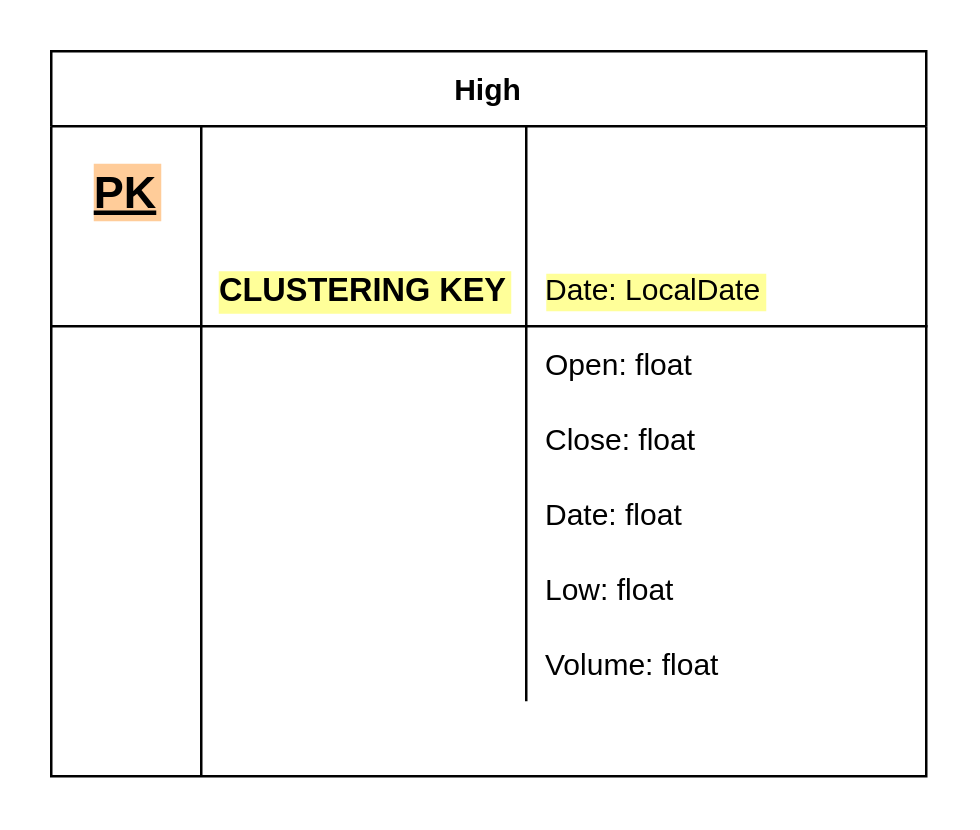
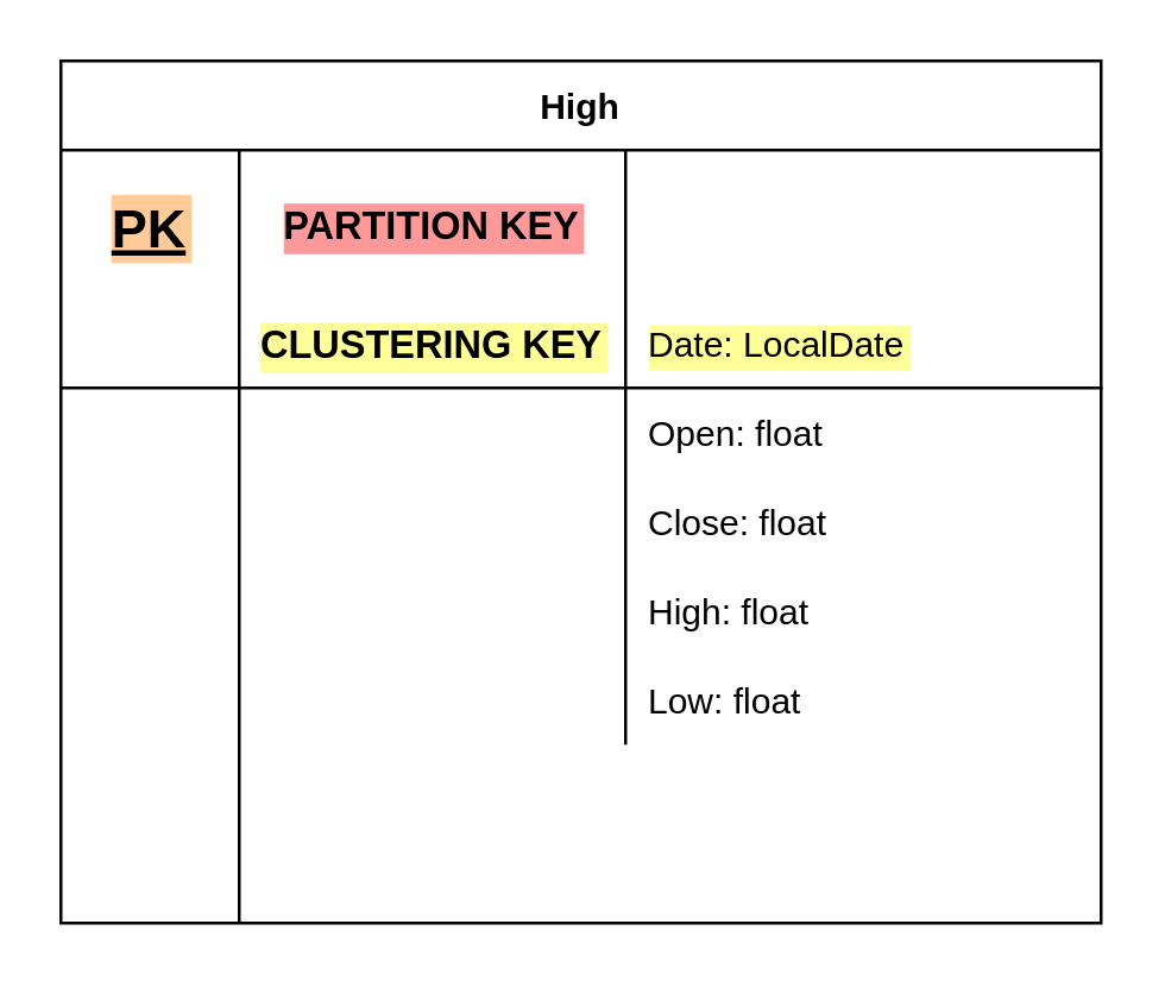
+ <mxCell id="5" value="PARTITION KEY" style="shape=partialRectangle;connectable=0;fillColor=none;top=0;left=0;bottom=0;right=0;fontStyle=1;overflow=hidden;fontSize=13;strokeColor=#FF9999;labelBackgroundColor=#FF9999;" vertex="1" parent="3"><mxGeometry x="60" width="130" height="50" as="geometry" /></mxCell>
- <mxCell id="21" value="Date: float" style="shape=partialRectangle;connectable=0;fillColor=none;top=0;left=0;bottom=0;right=0;align=left;spacingLeft=6;overflow=hidden;" vertex="1" parent="18"><mxGeometry x="190" width="160" height="30" as="geometry" /></mxCell>
+ <mxCell id="21" value="High: float" style="shape=partialRectangle;connectable=0;fillColor=none;top=0;left=0;bottom=0;right=0;align=left;spacingLeft=6;overflow=hidden;" vertex="1" parent="18"><mxGeometry x="190" width="160" height="30" as="geometry" /></mxCell>
- <mxCell id="29" value="Volume: float " style="shape=partialRectangle;connectable=0;fillColor=none;top=0;left=0;bottom=0;right=0;align=left;spacingLeft=6;overflow=hidden;" vertex="1" parent="26"><mxGeometry x="190" width="160" height="30" as="geometry" /></mxCell>
